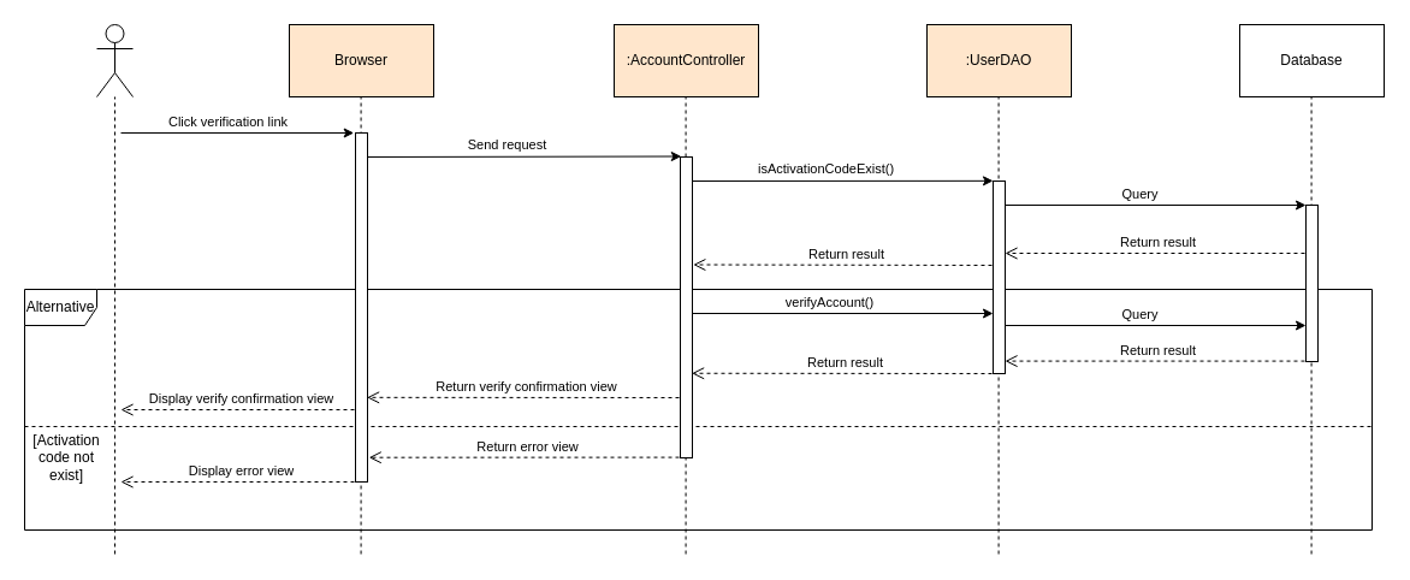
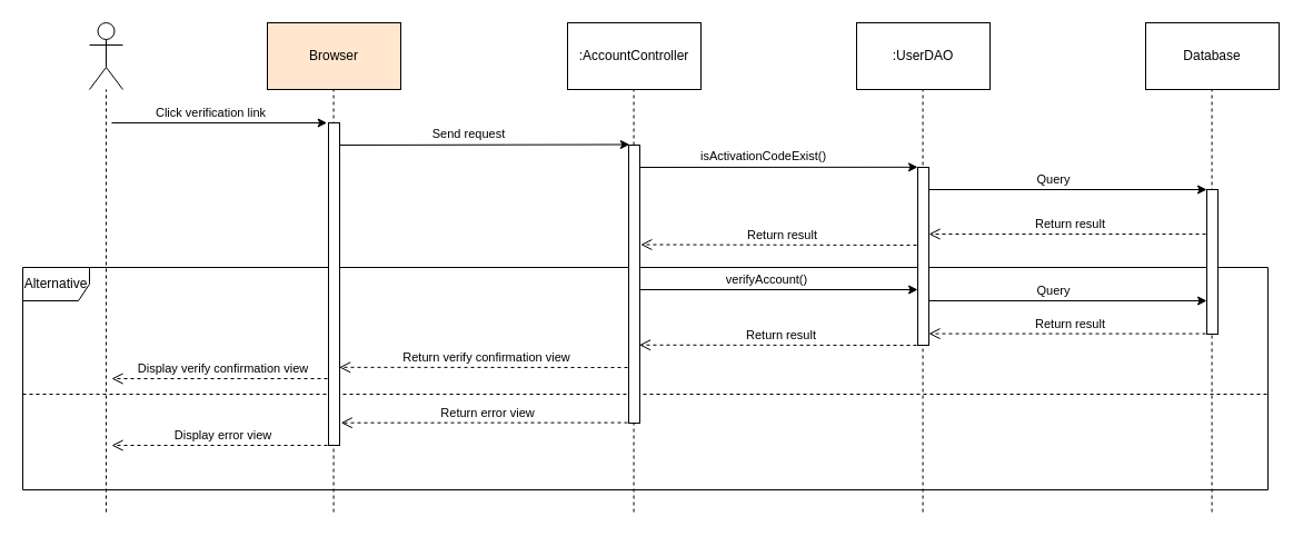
- <mxCell id="5" value=":AccountController" style="rounded=0;whiteSpace=wrap;html=1;fontColor=none;fillColor=#ffe6cc;" parent="1" vertex="1"><mxGeometry x="510" y="20" width="120" height="60" as="geometry" /></mxCell>
+ <mxCell id="5" value=":AccountController" style="rounded=0;whiteSpace=wrap;html=1;fontColor=none;" parent="1" vertex="1"><mxGeometry x="510" y="20" width="120" height="60" as="geometry" /></mxCell>
- <mxCell id="6" value=":UserDAO" style="rounded=0;whiteSpace=wrap;html=1;fontColor=none;fillColor=#ffe6cc;" parent="1" vertex="1"><mxGeometry x="770" y="20" width="120" height="60" as="geometry" /></mxCell>
+ <mxCell id="6" value=":UserDAO" style="rounded=0;whiteSpace=wrap;html=1;fontColor=none;" parent="1" vertex="1"><mxGeometry x="770" y="20" width="120" height="60" as="geometry" /></mxCell>
- <mxCell id="32" value="[Activation code not exist]" style="text;html=1;strokeColor=none;fillColor=none;align=center;verticalAlign=middle;whiteSpace=wrap;rounded=0;dashed=1;fontColor=none;" parent="1" vertex="1"><mxGeometry x="30" y="370" width="50" height="20" as="geometry" /></mxCell>
